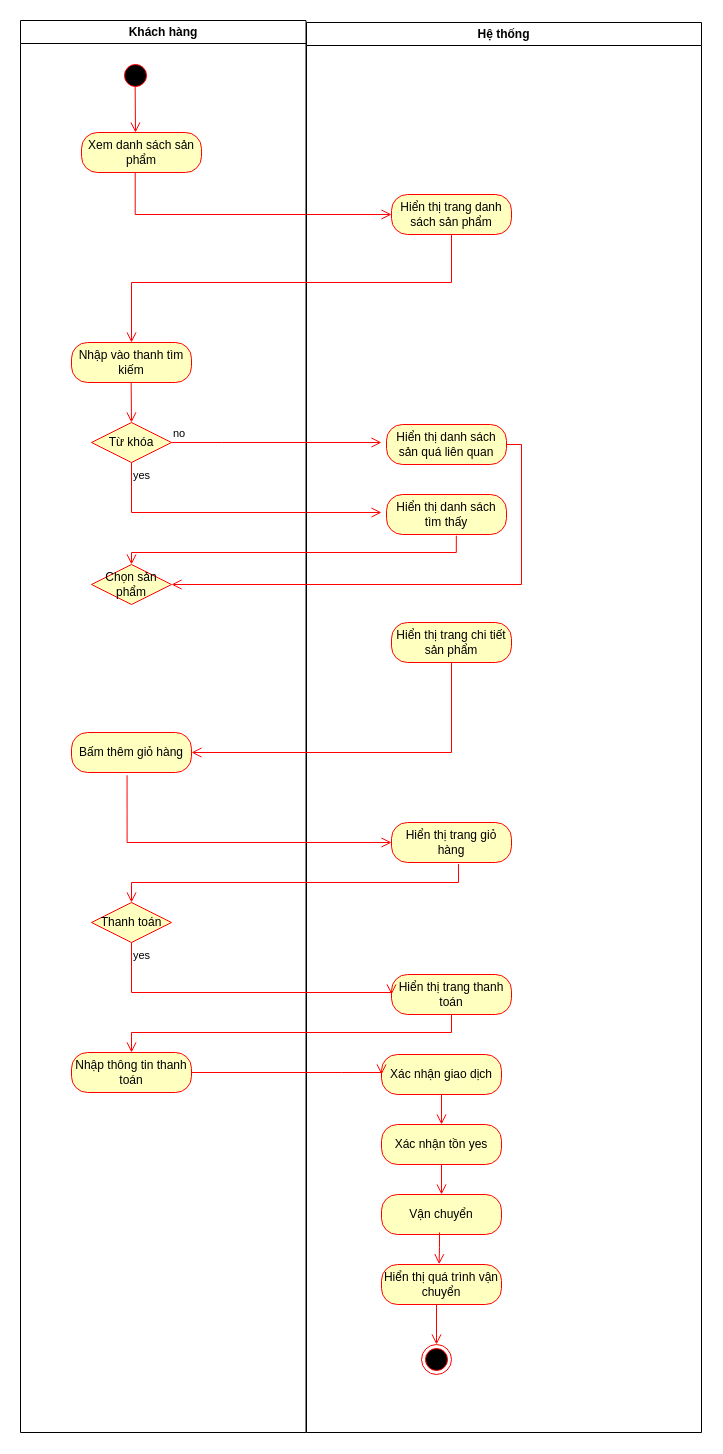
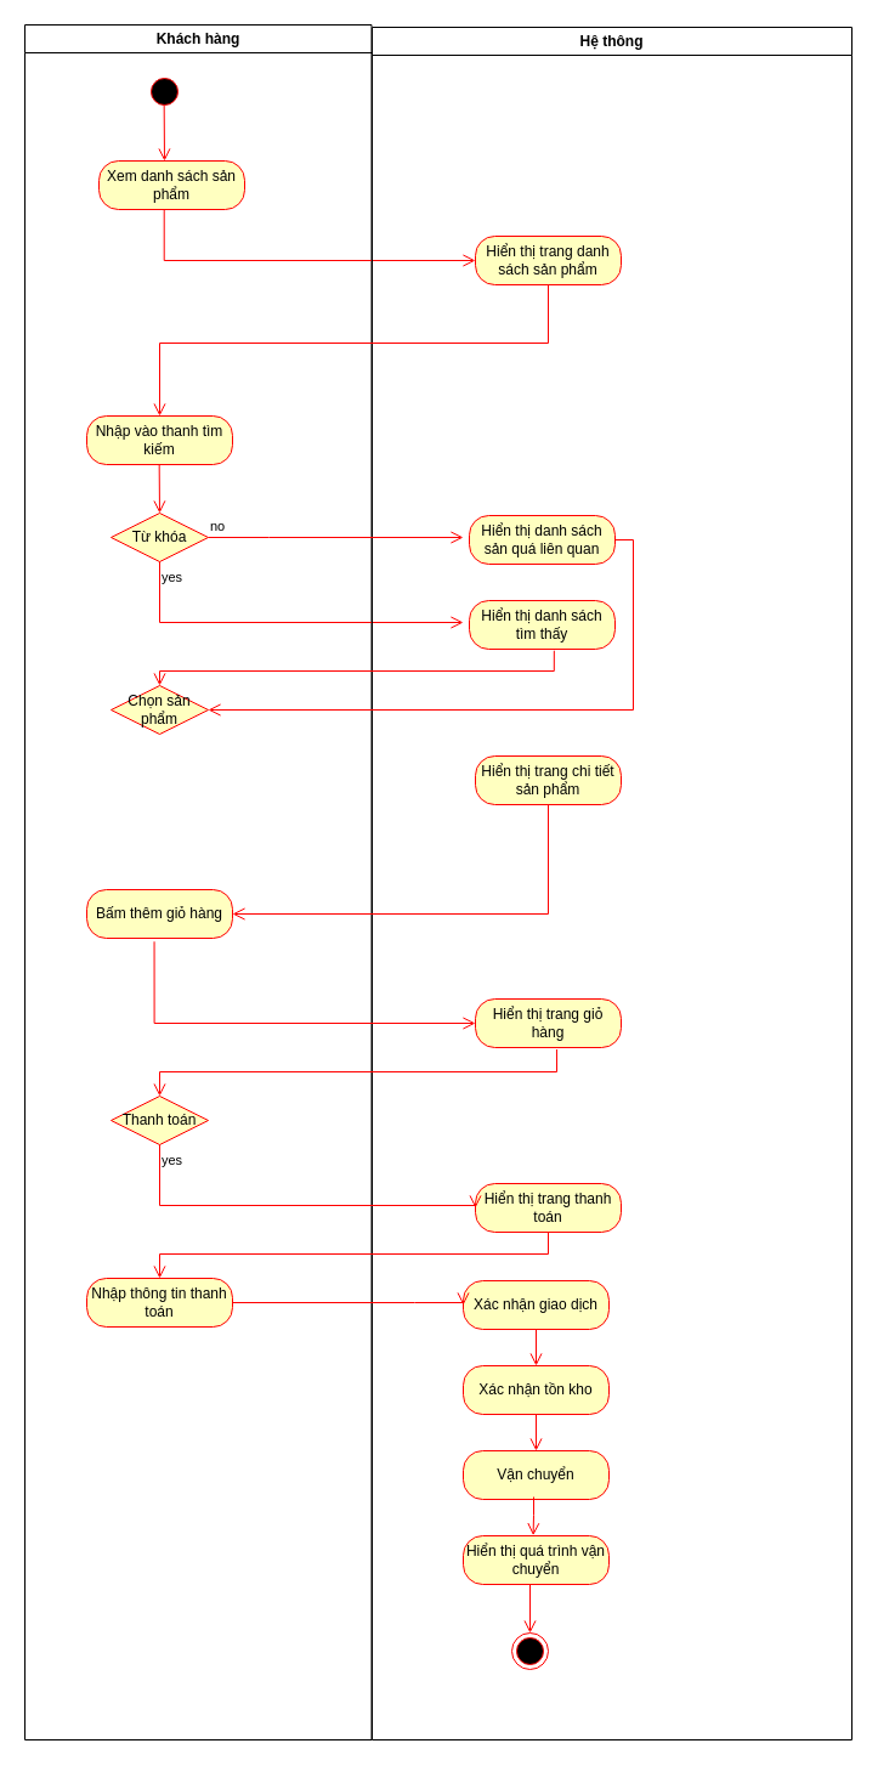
- <mxCell id="15" value="Hệ thống" style="swimlane;whiteSpace=wrap" parent="1" vertex="1"><mxGeometry x="306" y="22" width="395" height="1410" as="geometry" /></mxCell>
+ <mxCell id="15" value="Hệ thông" style="swimlane;whiteSpace=wrap" parent="1" vertex="1"><mxGeometry x="306" y="22" width="395" height="1410" as="geometry" /></mxCell>
- <mxCell id="23" value="Xác nhận tồn yes" style="rounded=1;whiteSpace=wrap;html=1;arcSize=40;fontColor=#000000;fillColor=#ffffc0;strokeColor=#ff0000;" parent="15" vertex="1"><mxGeometry x="75" y="1102" width="120" height="40" as="geometry" /></mxCell>
+ <mxCell id="23" value="Xác nhận tồn kho" style="rounded=1;whiteSpace=wrap;html=1;arcSize=40;fontColor=#000000;fillColor=#ffffc0;strokeColor=#ff0000;" parent="15" vertex="1"><mxGeometry x="75" y="1102" width="120" height="40" as="geometry" /></mxCell>
